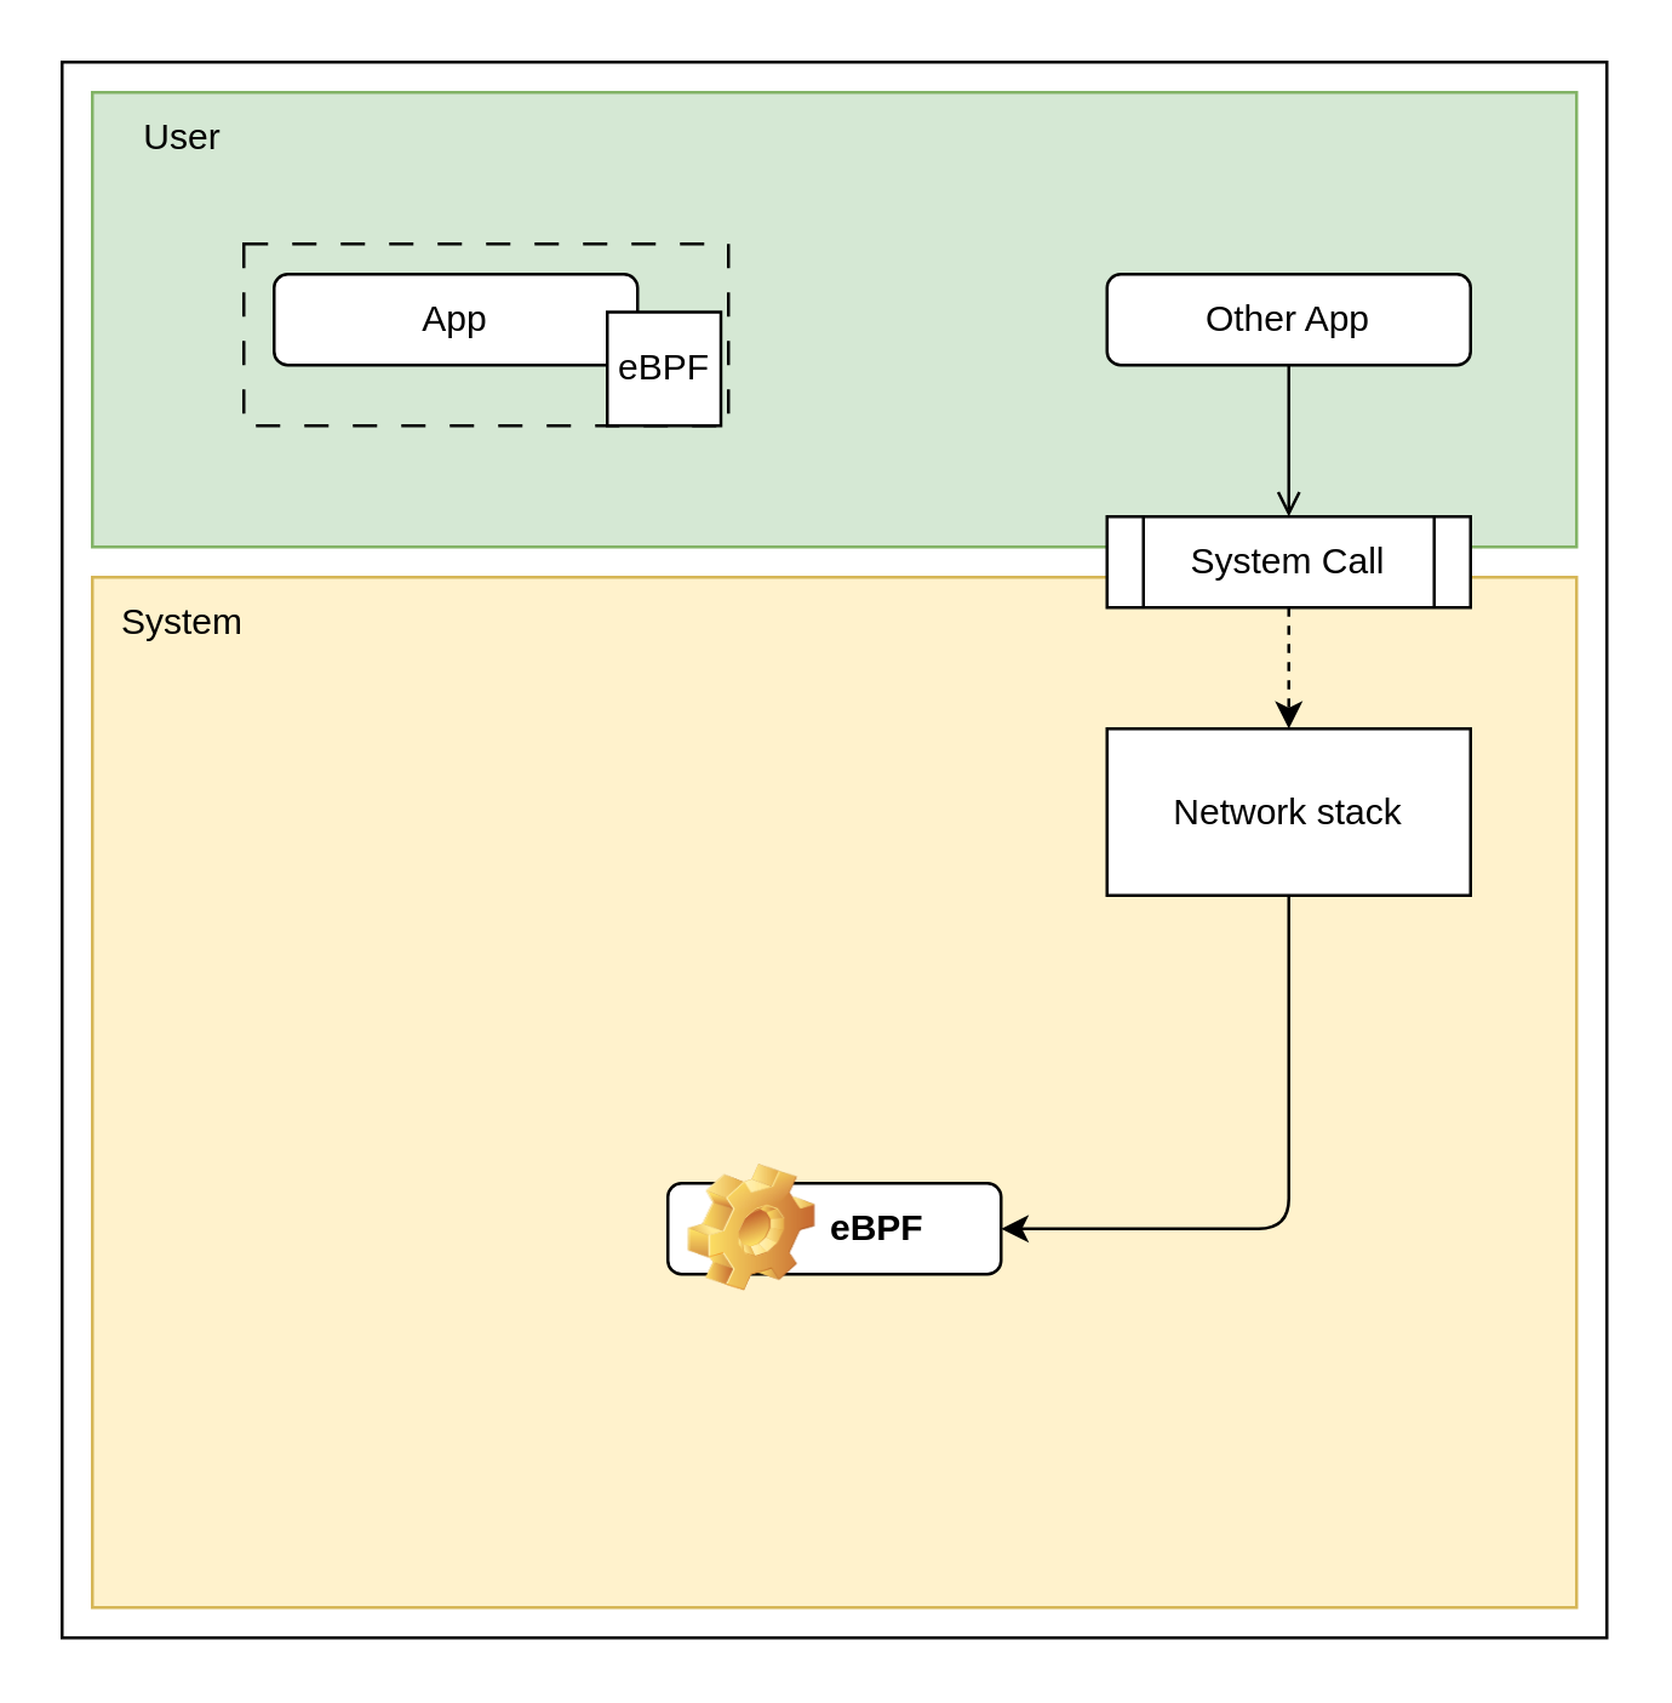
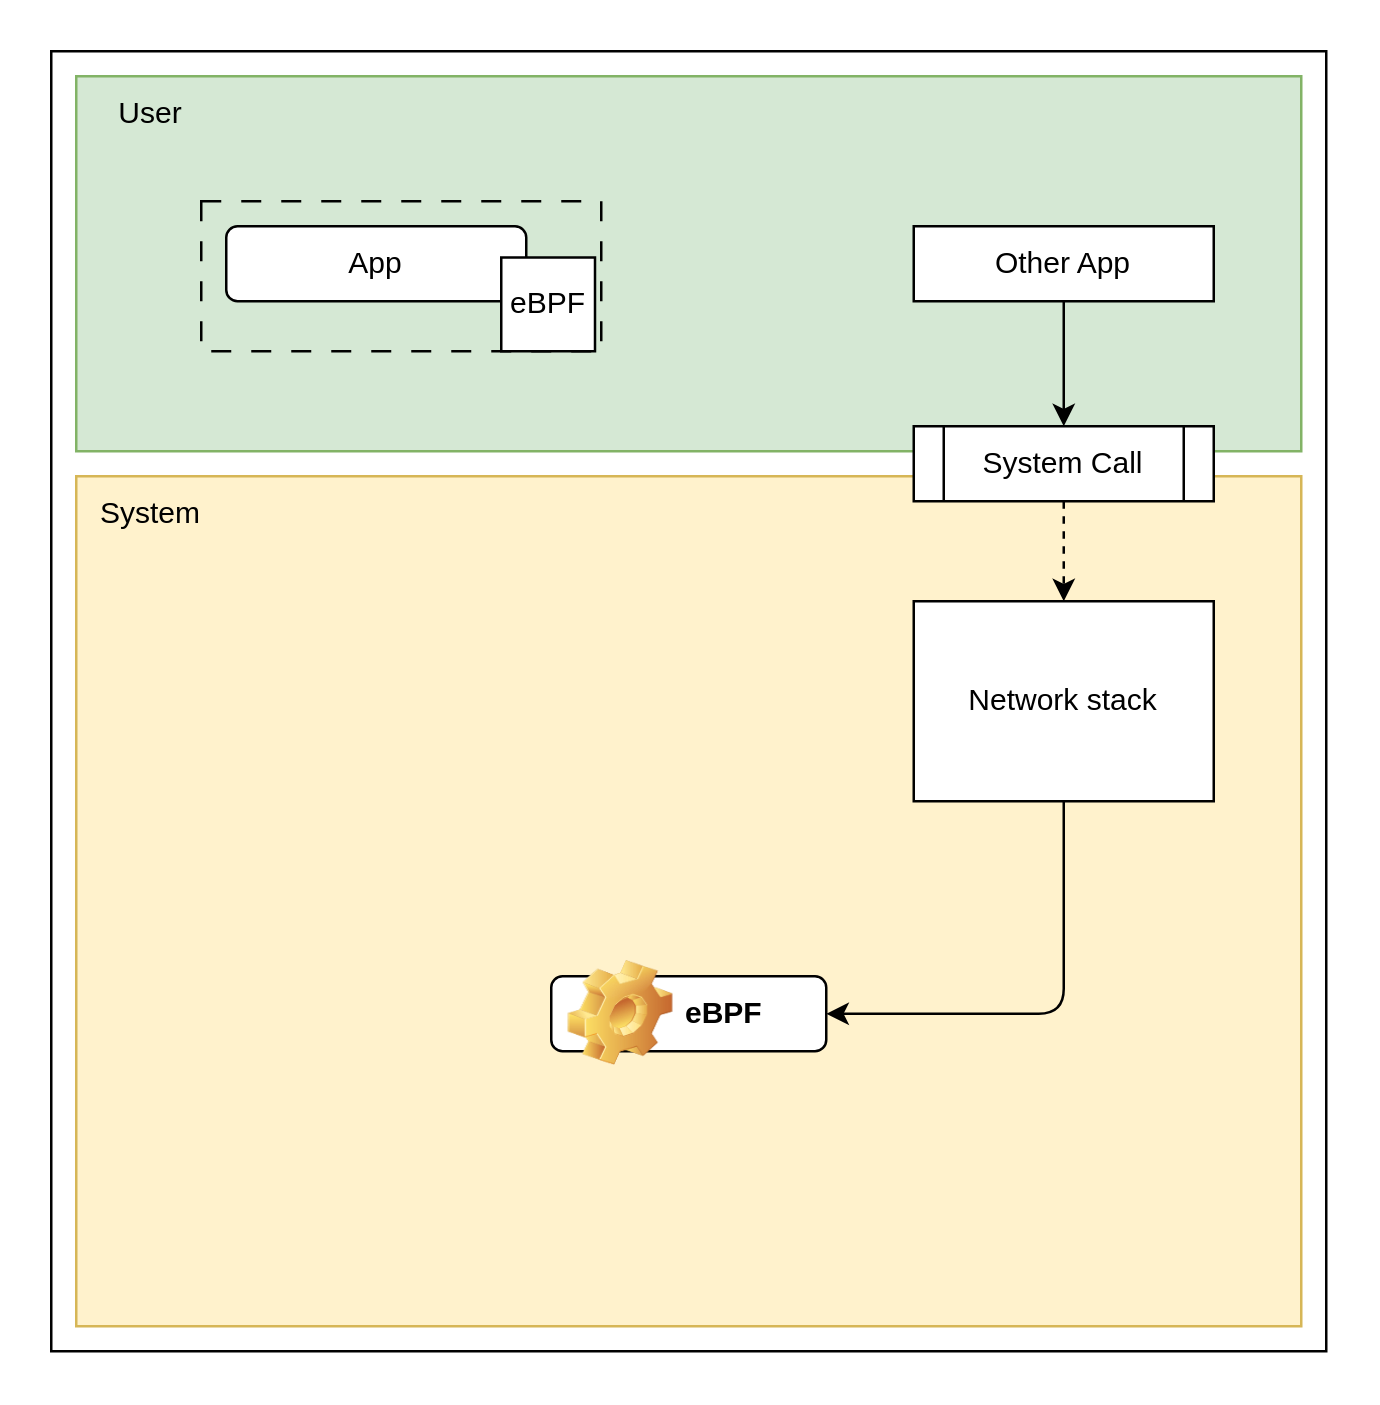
- <mxCell id="13" value="Other App" style="rounded=1;whiteSpace=wrap;html=1;" vertex="1" parent="1"><mxGeometry x="365" y="90" width="120" height="30" as="geometry" /></mxCell>
+ <mxCell id="13" value="Other App" style="whiteSpace=wrap;html=1;rounded=0;" vertex="1" parent="1"><mxGeometry x="365" y="90" width="120" height="30" as="geometry" /></mxCell>
- <mxCell id="12" style="edgeStyle=none;html=1;exitX=0.5;exitY=1;exitDx=0;exitDy=0;entryX=0.5;entryY=0;entryDx=0;entryDy=0;endArrow=open;" edge="1" parent="1" source="13" target="15"><mxGeometry relative="1" as="geometry" /></mxCell>
+ <mxCell id="12" style="edgeStyle=none;html=1;exitX=0.5;exitY=1;exitDx=0;exitDy=0;entryX=0.5;entryY=0;entryDx=0;entryDy=0;" edge="1" parent="1" source="13" target="15"><mxGeometry relative="1" as="geometry" /></mxCell>
- <mxCell id="17" value="Network stack" style="rounded=0;whiteSpace=wrap;html=1;" vertex="1" parent="1"><mxGeometry x="365" y="240" width="120" height="55" as="geometry" /></mxCell>
+ <mxCell id="17" value="Network stack" style="rounded=0;whiteSpace=wrap;html=1;" vertex="1" parent="1"><mxGeometry x="365" y="240" width="120" height="80" as="geometry" /></mxCell>
